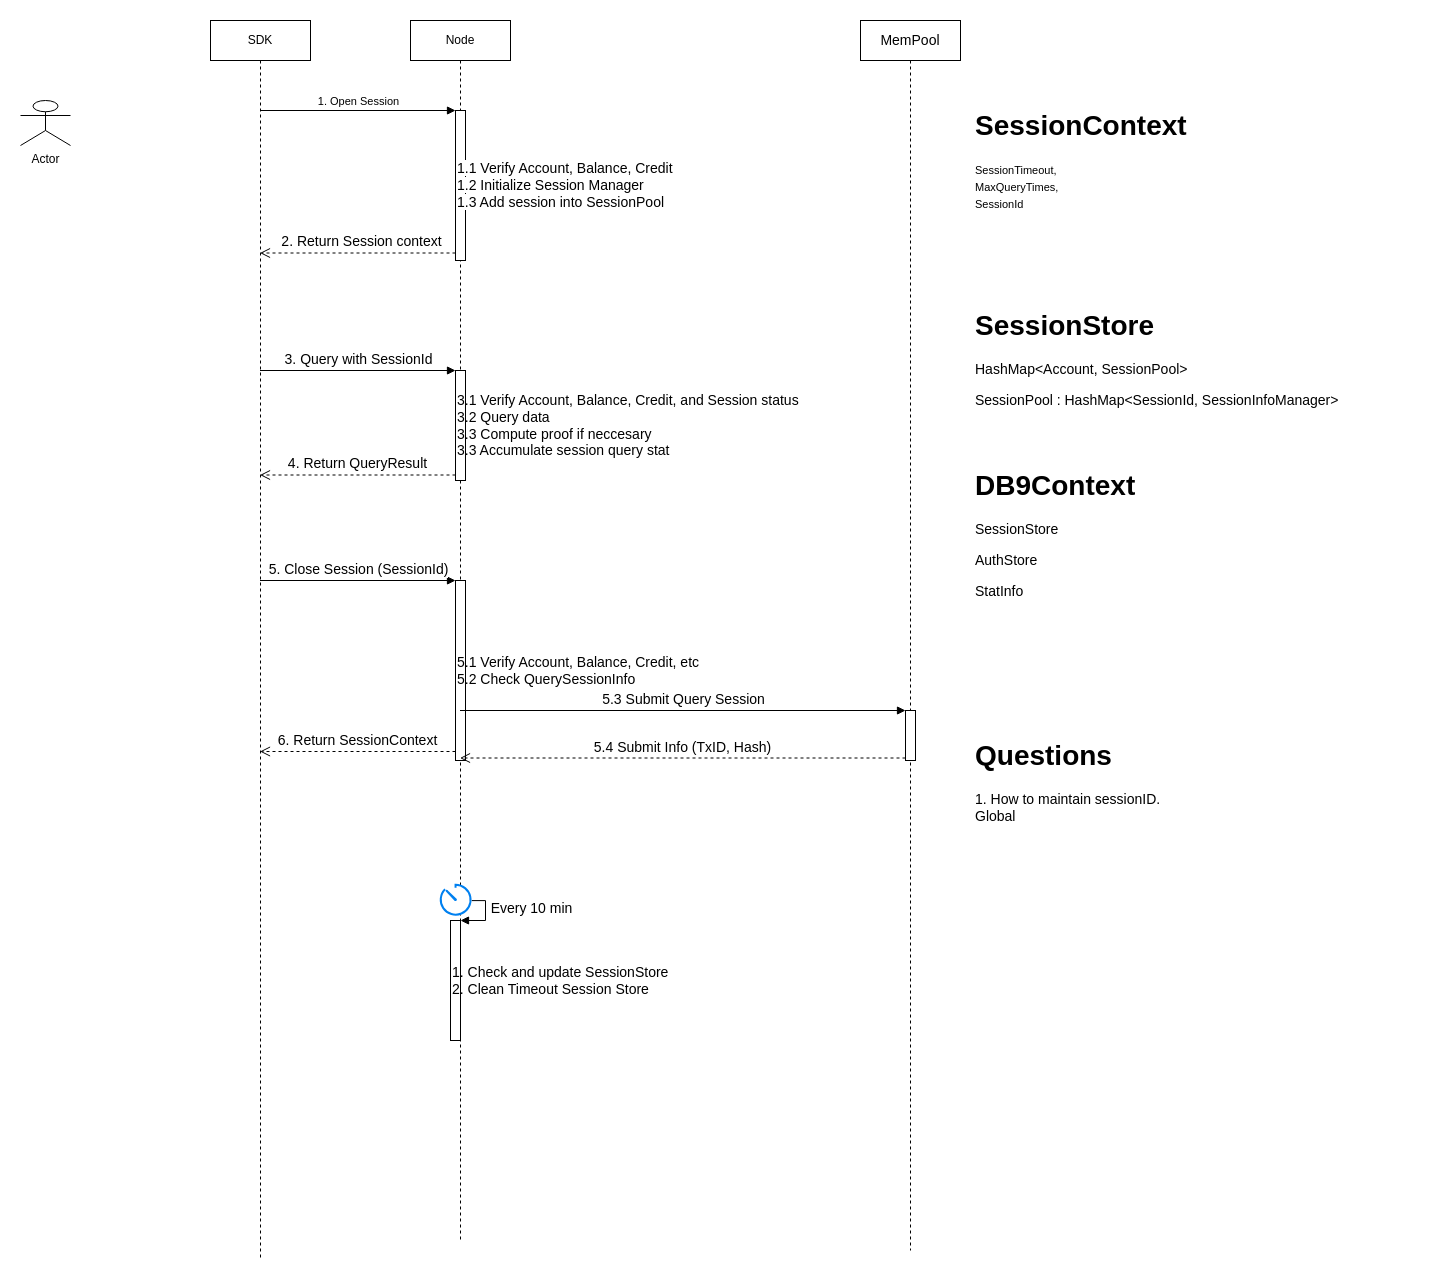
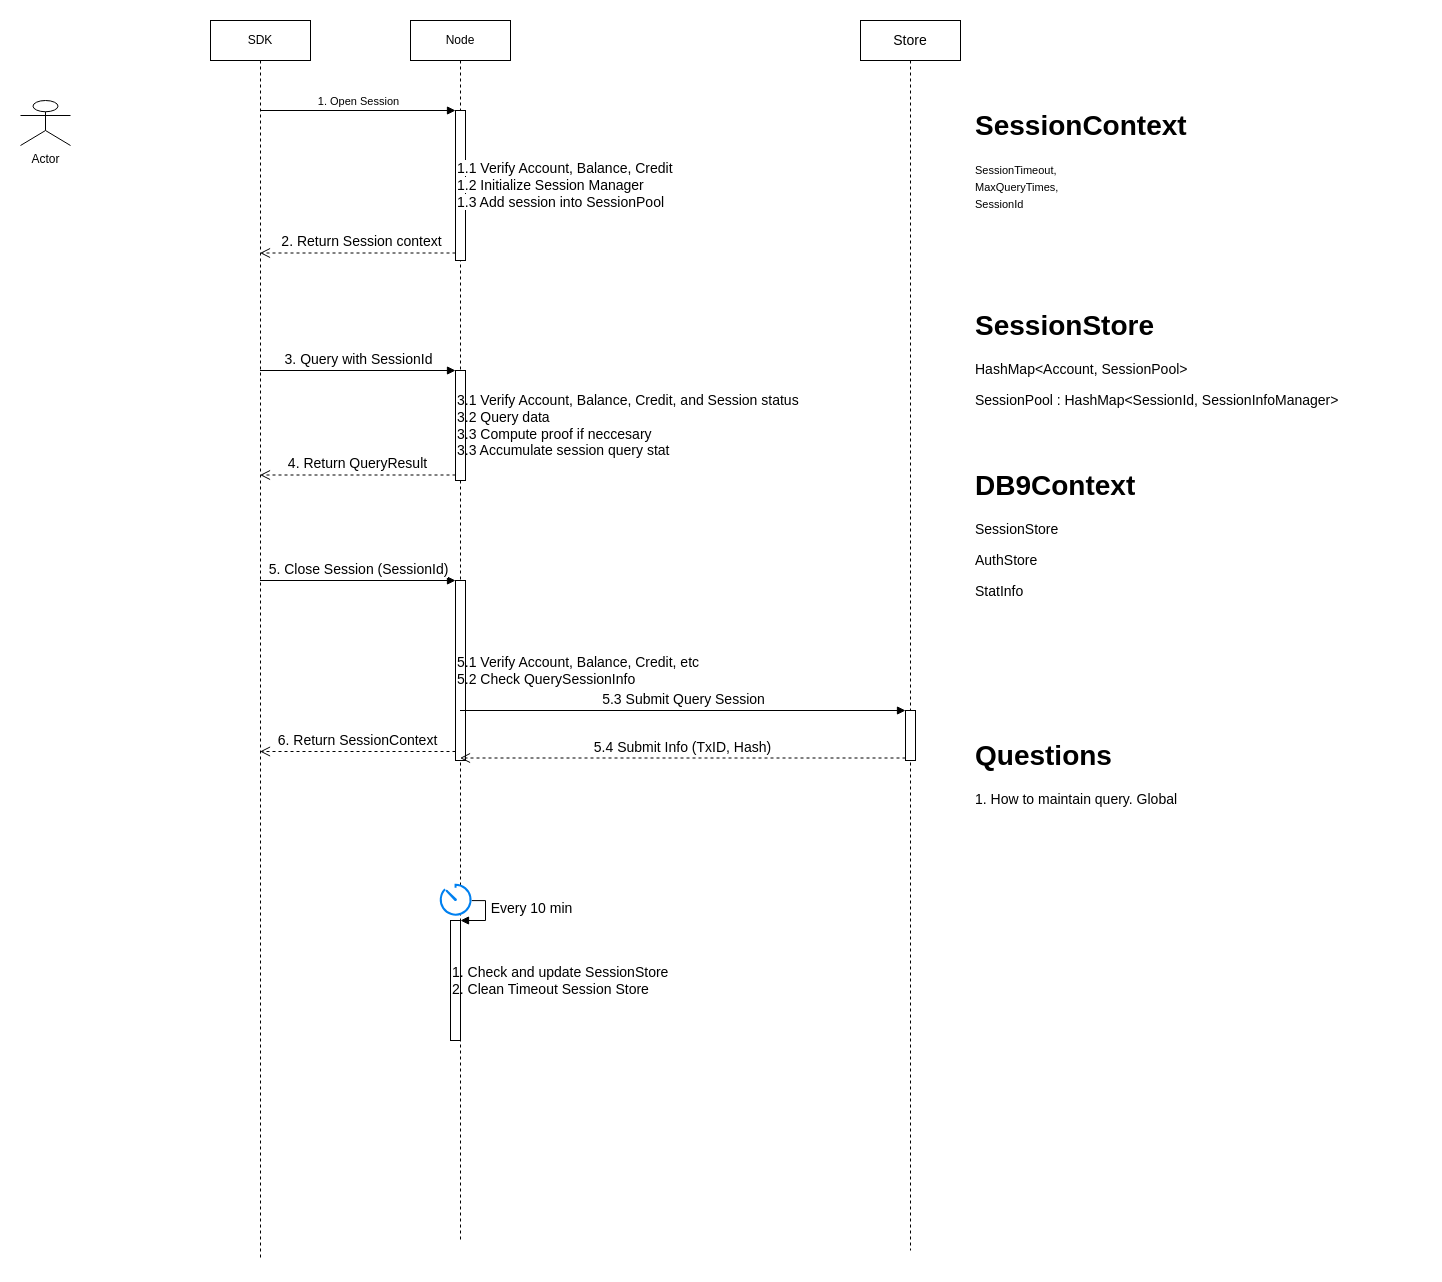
- <mxCell id="19" value="MemPool" style="shape=umlLifeline;perimeter=lifelinePerimeter;whiteSpace=wrap;html=1;container=1;collapsible=0;recursiveResize=0;outlineConnect=0;fontSize=14;" parent="1" vertex="1"><mxGeometry x="860" y="20" width="100" height="1230" as="geometry" /></mxCell>
+ <mxCell id="19" value="Store" style="shape=umlLifeline;perimeter=lifelinePerimeter;whiteSpace=wrap;html=1;container=1;collapsible=0;recursiveResize=0;outlineConnect=0;fontSize=14;" parent="1" vertex="1"><mxGeometry x="860" y="20" width="100" height="1230" as="geometry" /></mxCell>
- <mxCell id="26" value="&lt;h1&gt;Questions&lt;/h1&gt;&lt;div&gt;1. How to maintain sessionID. Global&lt;/div&gt;" style="text;html=1;strokeColor=none;fillColor=none;spacing=5;spacingTop=-20;whiteSpace=wrap;overflow=hidden;rounded=0;fontSize=14;" parent="1" vertex="1"><mxGeometry x="970" y="730" width="230" height="180" as="geometry" /></mxCell>
+ <mxCell id="26" value="&lt;h1&gt;Questions&lt;/h1&gt;&lt;div&gt;1. How to maintain query. Global&lt;/div&gt;" style="text;html=1;strokeColor=none;fillColor=none;spacing=5;spacingTop=-20;whiteSpace=wrap;overflow=hidden;rounded=0;fontSize=14;" parent="1" vertex="1"><mxGeometry x="970" y="730" width="230" height="180" as="geometry" /></mxCell>
